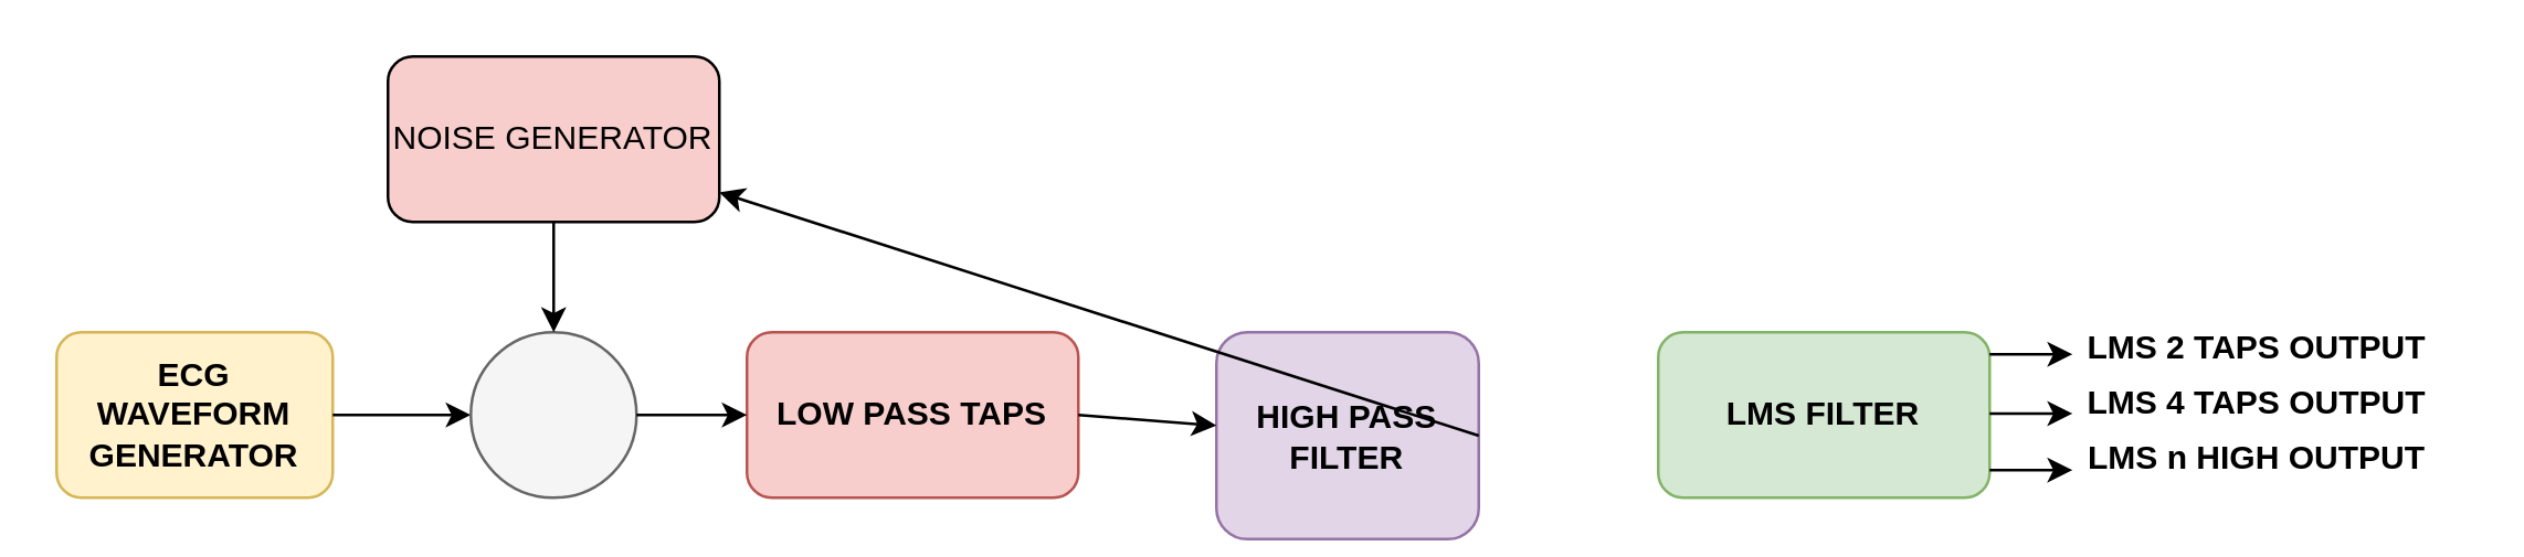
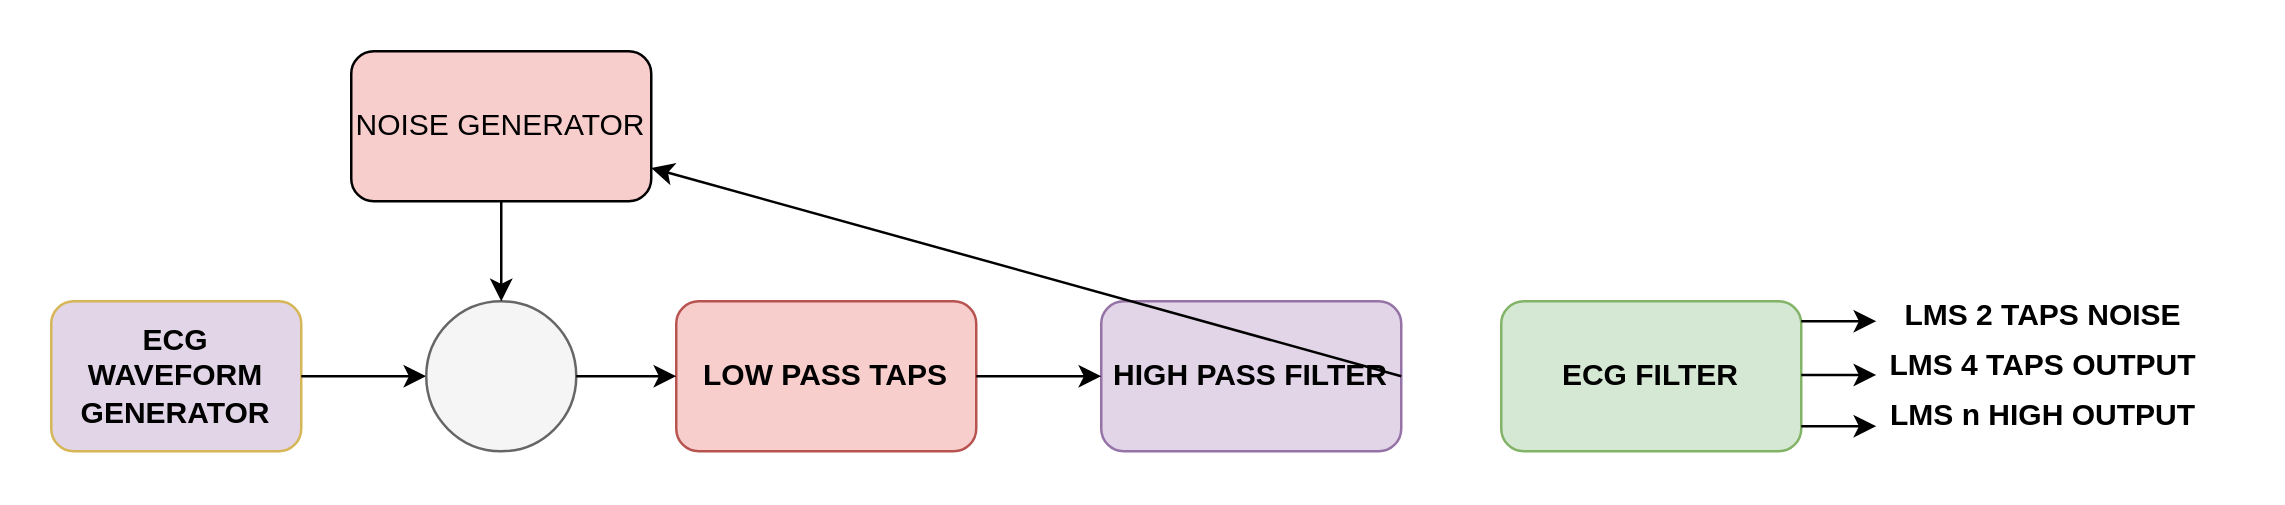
- <mxCell id="16" value="&lt;b&gt;LMS 2 TAPS OUTPUT&lt;/b&gt;" style="text;html=1;strokeColor=none;fillColor=none;align=center;verticalAlign=middle;whiteSpace=wrap;rounded=0;" vertex="1" parent="1"><mxGeometry x="742" y="116" width="150" height="20" as="geometry" /></mxCell>
+ <mxCell id="16" value="&lt;b&gt;LMS 2 TAPS NOISE&lt;/b&gt;" style="text;html=1;strokeColor=none;fillColor=none;align=center;verticalAlign=middle;whiteSpace=wrap;rounded=0;" vertex="1" parent="1"><mxGeometry x="742" y="116" width="150" height="20" as="geometry" /></mxCell>
- <mxCell id="2" value="&lt;b&gt;ECG WAVEFORM GENERATOR&lt;/b&gt;" style="rounded=1;whiteSpace=wrap;html=1;fillColor=#fff2cc;strokeColor=#d6b656;" vertex="1" parent="1"><mxGeometry x="20" y="120" width="100" height="60" as="geometry" /></mxCell>
+ <mxCell id="2" value="&lt;b&gt;ECG WAVEFORM GENERATOR&lt;/b&gt;" style="rounded=1;whiteSpace=wrap;html=1;fillColor=#e1d5e7;strokeColor=#d6b656;" vertex="1" parent="1"><mxGeometry x="20" y="120" width="100" height="60" as="geometry" /></mxCell>
- <mxCell id="11" value="&lt;b&gt;LMS FILTER&lt;/b&gt;" style="rounded=1;whiteSpace=wrap;html=1;fillColor=#d5e8d4;strokeColor=#82b366;" vertex="1" parent="1"><mxGeometry x="600" y="120" width="120" height="60" as="geometry" /></mxCell>
+ <mxCell id="11" value="&lt;b&gt;ECG FILTER&lt;/b&gt;" style="rounded=1;whiteSpace=wrap;html=1;fillColor=#d5e8d4;strokeColor=#82b366;" vertex="1" parent="1"><mxGeometry x="600" y="120" width="120" height="60" as="geometry" /></mxCell>
- <mxCell id="4" value="&lt;b&gt;HIGH PASS FILTER&lt;/b&gt;" style="rounded=1;whiteSpace=wrap;html=1;fillColor=#e1d5e7;strokeColor=#9673a6;" vertex="1" parent="1"><mxGeometry x="440" y="120" width="95" height="75" as="geometry" /></mxCell>
+ <mxCell id="4" value="&lt;b&gt;HIGH PASS FILTER&lt;/b&gt;" style="rounded=1;whiteSpace=wrap;html=1;fillColor=#e1d5e7;strokeColor=#9673a6;" vertex="1" parent="1"><mxGeometry x="440" y="120" width="120" height="60" as="geometry" /></mxCell>
